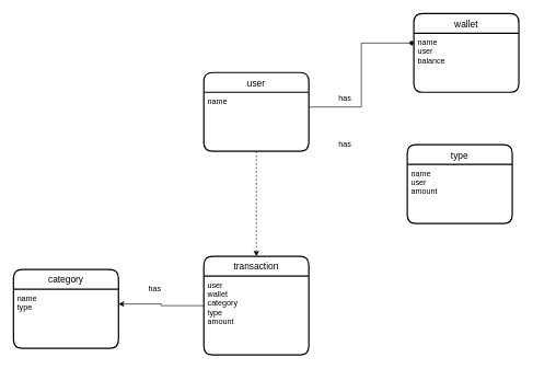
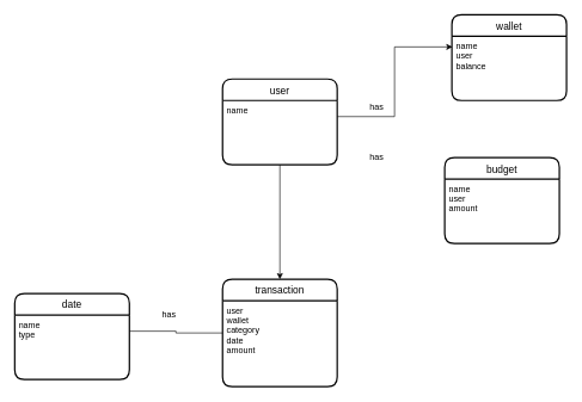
- <mxCell id="6" style="edgeStyle=orthogonalEdgeStyle;rounded=0;orthogonalLoop=1;jettySize=auto;html=1;exitX=1;exitY=0.25;exitDx=0;exitDy=0;entryX=0.005;entryY=0.168;entryDx=0;entryDy=0;entryPerimeter=0;endArrow=diamond;" parent="1" source="3" target="5" edge="1"><mxGeometry relative="1" as="geometry" /></mxCell>
+ <mxCell id="6" style="edgeStyle=orthogonalEdgeStyle;rounded=0;orthogonalLoop=1;jettySize=auto;html=1;exitX=1;exitY=0.25;exitDx=0;exitDy=0;entryX=0.005;entryY=0.168;entryDx=0;entryDy=0;entryPerimeter=0;" parent="1" source="3" target="5" edge="1"><mxGeometry relative="1" as="geometry" /></mxCell>
- <mxCell id="8" value="type" style="swimlane;childLayout=stackLayout;horizontal=1;startSize=30;horizontalStack=0;rounded=1;fontSize=14;fontStyle=0;strokeWidth=2;resizeParent=0;resizeLast=1;shadow=0;dashed=0;align=center;" parent="1" vertex="1"><mxGeometry x="620" y="220" width="160" height="120" as="geometry" /></mxCell>
+ <mxCell id="8" value="budget" style="swimlane;childLayout=stackLayout;horizontal=1;startSize=30;horizontalStack=0;rounded=1;fontSize=14;fontStyle=0;strokeWidth=2;resizeParent=0;resizeLast=1;shadow=0;dashed=0;align=center;" parent="1" vertex="1"><mxGeometry x="620" y="220" width="160" height="120" as="geometry" /></mxCell>
- <mxCell id="16" style="edgeStyle=orthogonalEdgeStyle;rounded=0;orthogonalLoop=1;jettySize=auto;html=1;exitX=0.5;exitY=1;exitDx=0;exitDy=0;entryX=0.5;entryY=0;entryDx=0;entryDy=0;dashed=1;" parent="1" source="3" target="12" edge="1"><mxGeometry relative="1" as="geometry" /></mxCell>
+ <mxCell id="16" style="edgeStyle=orthogonalEdgeStyle;rounded=0;orthogonalLoop=1;jettySize=auto;html=1;exitX=0.5;exitY=1;exitDx=0;exitDy=0;entryX=0.5;entryY=0;entryDx=0;entryDy=0;" parent="1" source="3" target="12" edge="1"><mxGeometry relative="1" as="geometry" /></mxCell>
- <mxCell id="14" value="category" style="swimlane;childLayout=stackLayout;horizontal=1;startSize=30;horizontalStack=0;rounded=1;fontSize=14;fontStyle=0;strokeWidth=2;resizeParent=0;resizeLast=1;shadow=0;dashed=0;align=center;" parent="1" vertex="1"><mxGeometry x="20" y="410" width="160" height="120" as="geometry" /></mxCell>
+ <mxCell id="14" value="date" style="swimlane;childLayout=stackLayout;horizontal=1;startSize=30;horizontalStack=0;rounded=1;fontSize=14;fontStyle=0;strokeWidth=2;resizeParent=0;resizeLast=1;shadow=0;dashed=0;align=center;" parent="1" vertex="1"><mxGeometry x="20" y="410" width="160" height="120" as="geometry" /></mxCell>
- <mxCell id="13" value="user&#10;wallet&#10;category&#10;type&#10;amount" style="align=left;strokeColor=none;fillColor=none;spacingLeft=4;fontSize=12;verticalAlign=top;resizable=0;rotatable=0;part=1;" parent="12" vertex="1"><mxGeometry y="30" width="160" height="120" as="geometry" /></mxCell>
+ <mxCell id="13" value="user&#10;wallet&#10;category&#10;date&#10;amount" style="align=left;strokeColor=none;fillColor=none;spacingLeft=4;fontSize=12;verticalAlign=top;resizable=0;rotatable=0;part=1;" parent="12" vertex="1"><mxGeometry y="30" width="160" height="120" as="geometry" /></mxCell>
- <mxCell id="11" style="edgeStyle=orthogonalEdgeStyle;rounded=0;orthogonalLoop=1;jettySize=auto;html=1;exitX=0;exitY=0.5;exitDx=0;exitDy=0;entryX=1;entryY=0.25;entryDx=0;entryDy=0;" parent="1" source="12" target="15" edge="1"><mxGeometry relative="1" as="geometry" /></mxCell>
+ <mxCell id="11" style="edgeStyle=orthogonalEdgeStyle;rounded=0;orthogonalLoop=1;jettySize=auto;html=1;exitX=0;exitY=0.5;exitDx=0;exitDy=0;entryX=1;entryY=0.25;entryDx=0;entryDy=0;endArrow=none;" parent="1" source="12" target="15" edge="1"><mxGeometry relative="1" as="geometry" /></mxCell>
